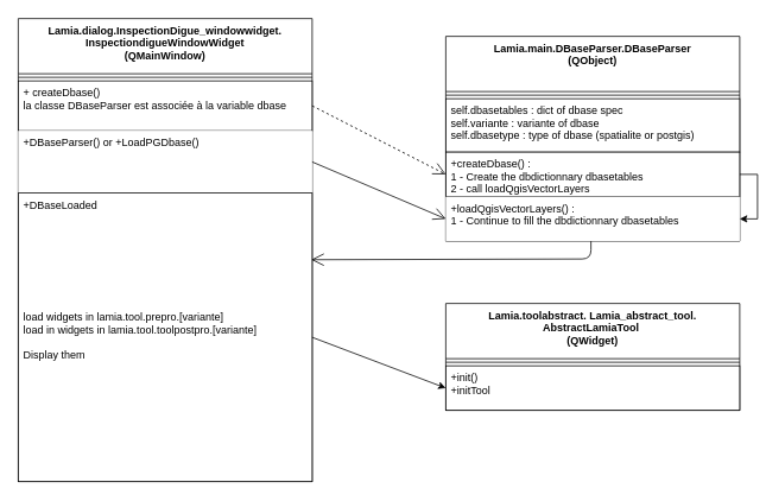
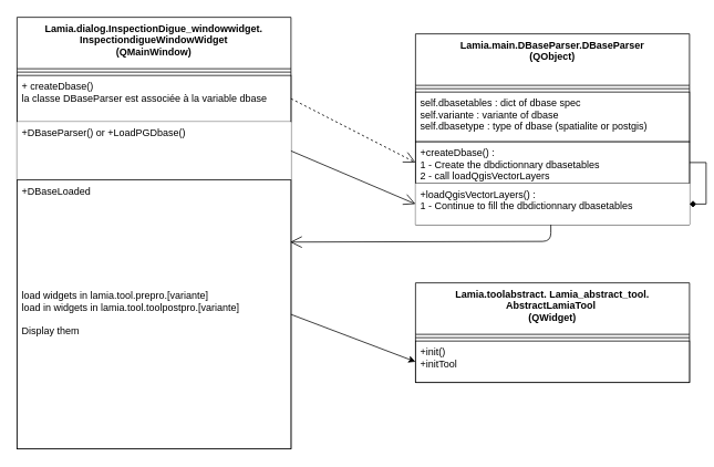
- <mxCell id="10" style="edgeStyle=orthogonalEdgeStyle;rounded=0;orthogonalLoop=1;jettySize=auto;html=1;exitX=1;exitY=0.5;exitDx=0;exitDy=0;entryX=1;entryY=0.5;entryDx=0;entryDy=0;" edge="1" parent="7" source="11" target="12"><mxGeometry relative="1" as="geometry" /></mxCell>
+ <mxCell id="10" style="edgeStyle=orthogonalEdgeStyle;rounded=0;orthogonalLoop=1;jettySize=auto;html=1;exitX=1;exitY=0.5;exitDx=0;exitDy=0;entryX=1;entryY=0.5;entryDx=0;entryDy=0;endArrow=diamond;" edge="1" parent="7" source="11" target="12"><mxGeometry relative="1" as="geometry" /></mxCell>
